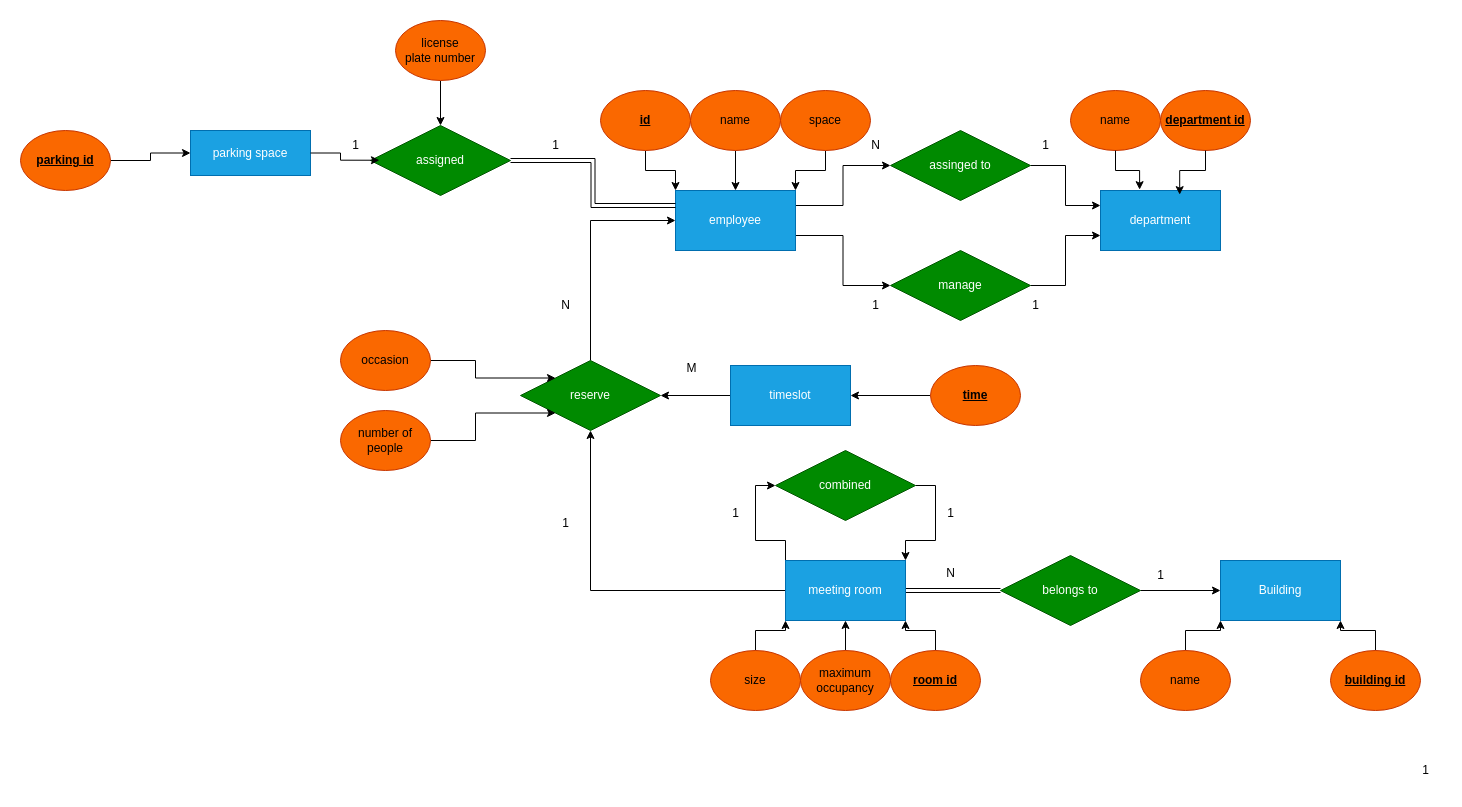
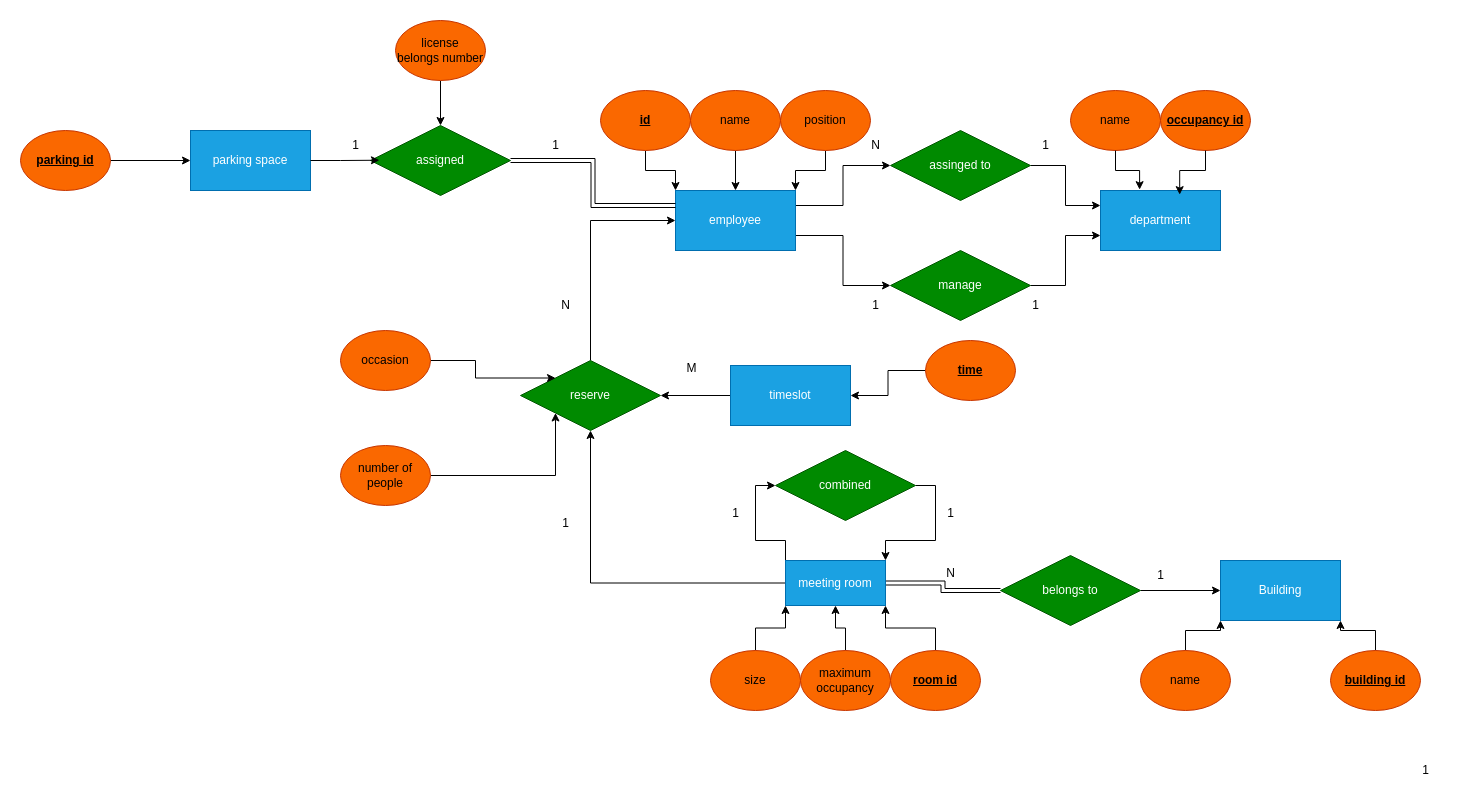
- <mxCell id="67" value="license&lt;br&gt;plate number" style="ellipse;whiteSpace=wrap;html=1;fillColor=#fa6800;fontColor=#000000;strokeColor=#C73500;" parent="1" vertex="1"><mxGeometry x="395" y="20" width="90" height="60" as="geometry" /></mxCell>
+ <mxCell id="67" value="license&lt;br&gt;belongs number" style="ellipse;whiteSpace=wrap;html=1;fillColor=#fa6800;fontColor=#000000;strokeColor=#C73500;" parent="1" vertex="1"><mxGeometry x="395" y="20" width="90" height="60" as="geometry" /></mxCell>
- <mxCell id="10" value="&lt;div&gt;space&lt;/div&gt;" style="ellipse;whiteSpace=wrap;html=1;fillColor=#fa6800;fontColor=#000000;strokeColor=#C73500;" parent="1" vertex="1"><mxGeometry x="780" y="90" width="90" height="60" as="geometry" /></mxCell>
+ <mxCell id="10" value="&lt;div&gt;position&lt;/div&gt;" style="ellipse;whiteSpace=wrap;html=1;fillColor=#fa6800;fontColor=#000000;strokeColor=#C73500;" parent="1" vertex="1"><mxGeometry x="780" y="90" width="90" height="60" as="geometry" /></mxCell>
- <mxCell id="13" value="&lt;div align=&quot;center&quot;&gt;&lt;b&gt;&lt;u&gt;department id&lt;/u&gt;&lt;br&gt;&lt;/b&gt;&lt;/div&gt;" style="ellipse;whiteSpace=wrap;html=1;fillColor=#fa6800;fontColor=#000000;strokeColor=#C73500;" parent="1" vertex="1"><mxGeometry x="1160" y="90" width="90" height="60" as="geometry" /></mxCell>
+ <mxCell id="13" value="&lt;div align=&quot;center&quot;&gt;&lt;b&gt;&lt;u&gt;occupancy id&lt;/u&gt;&lt;br&gt;&lt;/b&gt;&lt;/div&gt;" style="ellipse;whiteSpace=wrap;html=1;fillColor=#fa6800;fontColor=#000000;strokeColor=#C73500;" parent="1" vertex="1"><mxGeometry x="1160" y="90" width="90" height="60" as="geometry" /></mxCell>
- <mxCell id="60" value="&lt;div&gt;parking space&lt;/div&gt;" style="rounded=0;whiteSpace=wrap;html=1;fillColor=#1ba1e2;strokeColor=#006EAF;fontColor=#ffffff;" parent="1" vertex="1"><mxGeometry x="190" y="130" width="120" height="45" as="geometry" /></mxCell>
+ <mxCell id="60" value="&lt;div&gt;parking space&lt;/div&gt;" style="rounded=0;whiteSpace=wrap;html=1;fillColor=#1ba1e2;strokeColor=#006EAF;fontColor=#ffffff;" parent="1" vertex="1"><mxGeometry x="190" y="130" width="120" height="60" as="geometry" /></mxCell>
- <mxCell id="50" value="&lt;u&gt;&lt;b&gt;time&lt;/b&gt;&lt;/u&gt;" style="ellipse;whiteSpace=wrap;html=1;fillColor=#fa6800;fontColor=#000000;strokeColor=#C73500;" parent="1" vertex="1"><mxGeometry x="930" y="365" width="90" height="60" as="geometry" /></mxCell>
+ <mxCell id="50" value="&lt;u&gt;&lt;b&gt;time&lt;/b&gt;&lt;/u&gt;" style="ellipse;whiteSpace=wrap;html=1;fillColor=#fa6800;fontColor=#000000;strokeColor=#C73500;" parent="1" vertex="1"><mxGeometry x="925" y="340" width="90" height="60" as="geometry" /></mxCell>
- <mxCell id="56" value="number of people" style="ellipse;whiteSpace=wrap;html=1;fillColor=#fa6800;fontColor=#000000;strokeColor=#C73500;" parent="1" vertex="1"><mxGeometry x="340" y="410" width="90" height="60" as="geometry" /></mxCell>
+ <mxCell id="56" value="number of people" style="ellipse;whiteSpace=wrap;html=1;fillColor=#fa6800;fontColor=#000000;strokeColor=#C73500;" parent="1" vertex="1"><mxGeometry x="340" y="445" width="90" height="60" as="geometry" /></mxCell>
- <mxCell id="27" value="meeting room" style="rounded=0;whiteSpace=wrap;html=1;fillColor=#1ba1e2;strokeColor=#006EAF;fontColor=#ffffff;" parent="1" vertex="1"><mxGeometry x="785" y="560" width="120" height="60" as="geometry" /></mxCell>
+ <mxCell id="27" value="meeting room" style="rounded=0;whiteSpace=wrap;html=1;fillColor=#1ba1e2;strokeColor=#006EAF;fontColor=#ffffff;" parent="1" vertex="1"><mxGeometry x="785" y="560" width="100" height="45" as="geometry" /></mxCell>
